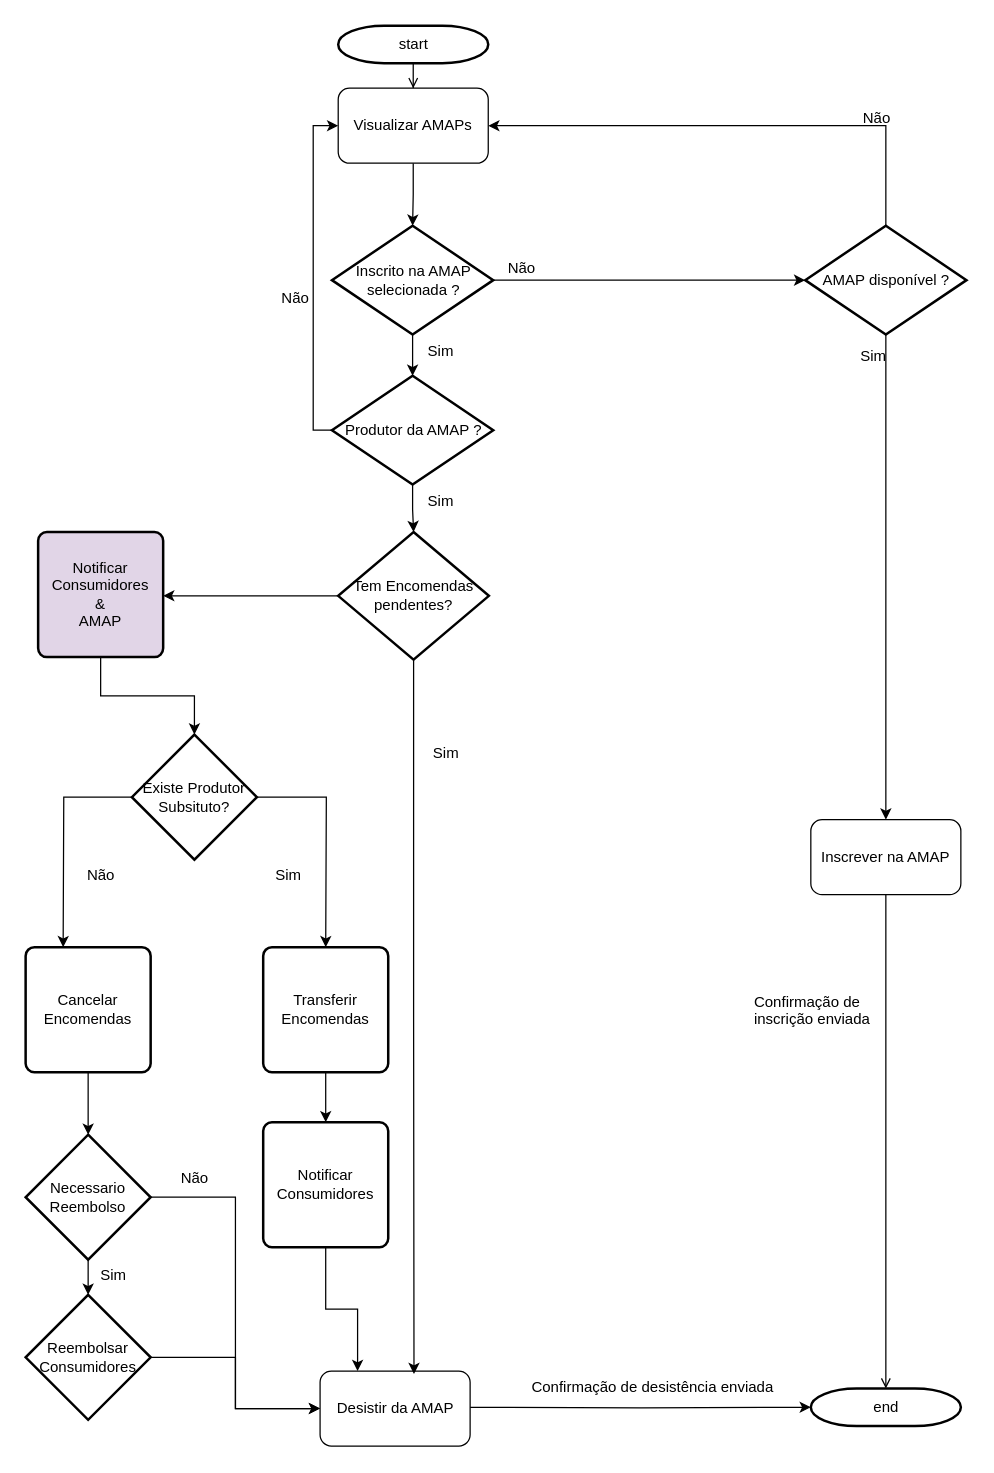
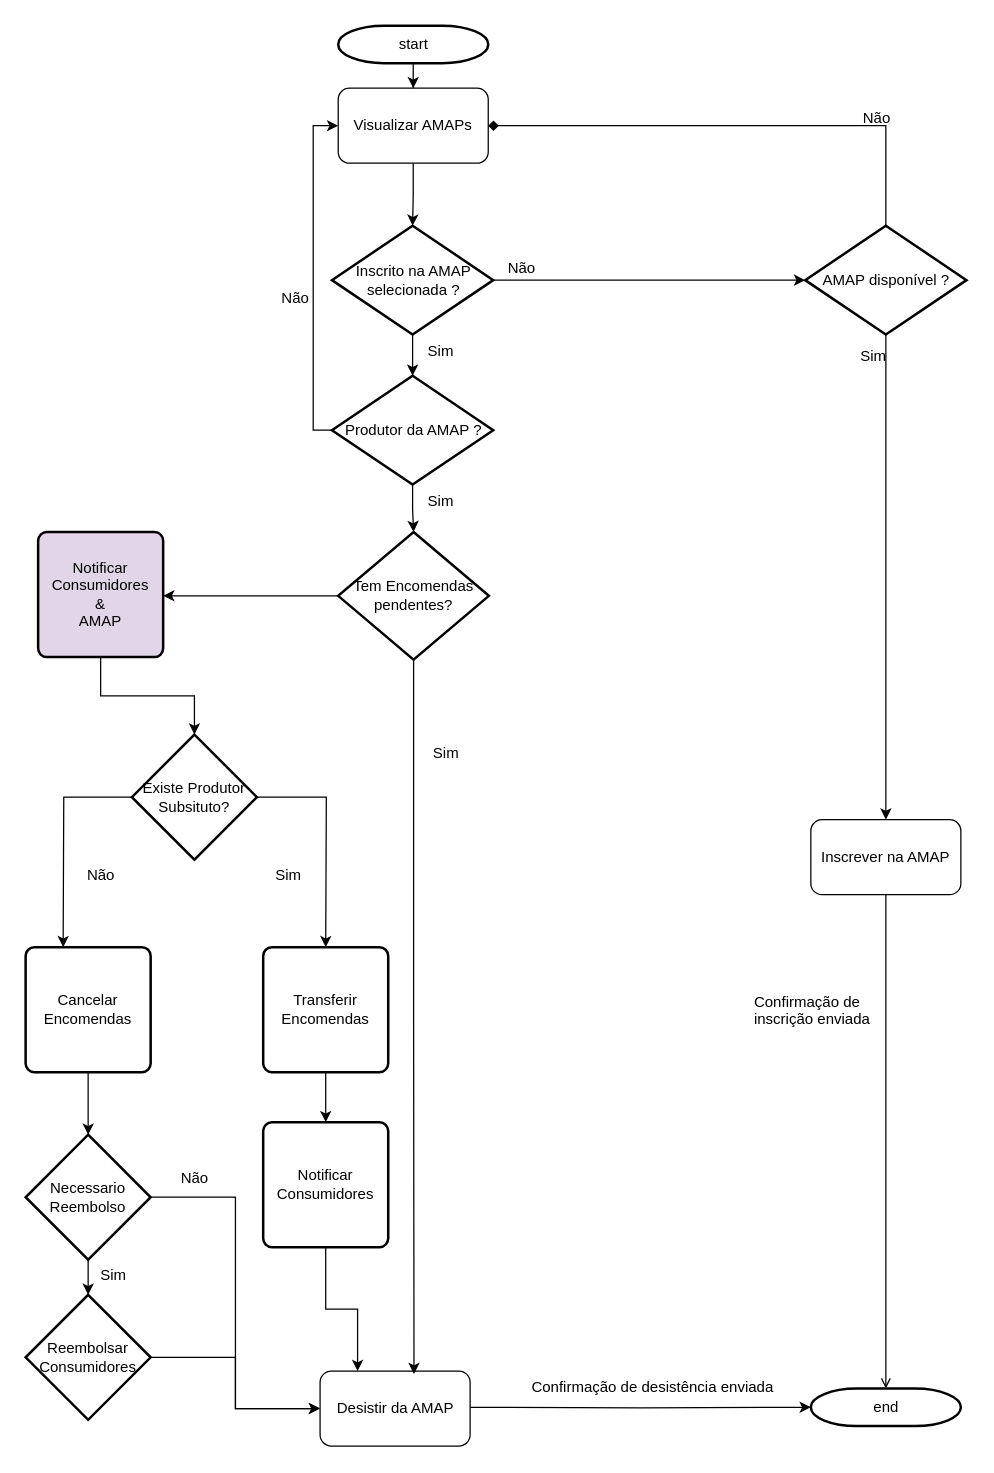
- <mxCell id="2" style="edgeStyle=orthogonalEdgeStyle;rounded=0;orthogonalLoop=1;jettySize=auto;html=1;entryX=0.5;entryY=0;entryDx=0;entryDy=0;endArrow=open;" edge="1" parent="1" source="3" target="7"><mxGeometry relative="1" as="geometry" /></mxCell>
+ <mxCell id="2" style="edgeStyle=orthogonalEdgeStyle;rounded=0;orthogonalLoop=1;jettySize=auto;html=1;entryX=0.5;entryY=0;entryDx=0;entryDy=0;" edge="1" parent="1" source="3" target="7"><mxGeometry relative="1" as="geometry" /></mxCell>
- <mxCell id="9" style="edgeStyle=orthogonalEdgeStyle;rounded=0;orthogonalLoop=1;jettySize=auto;html=1;exitX=0.5;exitY=0;exitDx=0;exitDy=0;exitPerimeter=0;entryX=1;entryY=0.5;entryDx=0;entryDy=0;" parent="1" source="11" target="7" edge="1"><mxGeometry relative="1" as="geometry" /></mxCell>
+ <mxCell id="9" style="edgeStyle=orthogonalEdgeStyle;rounded=0;orthogonalLoop=1;jettySize=auto;html=1;exitX=0.5;exitY=0;exitDx=0;exitDy=0;exitPerimeter=0;entryX=1;entryY=0.5;entryDx=0;entryDy=0;endArrow=diamond;" parent="1" source="11" target="7" edge="1"><mxGeometry relative="1" as="geometry" /></mxCell>
